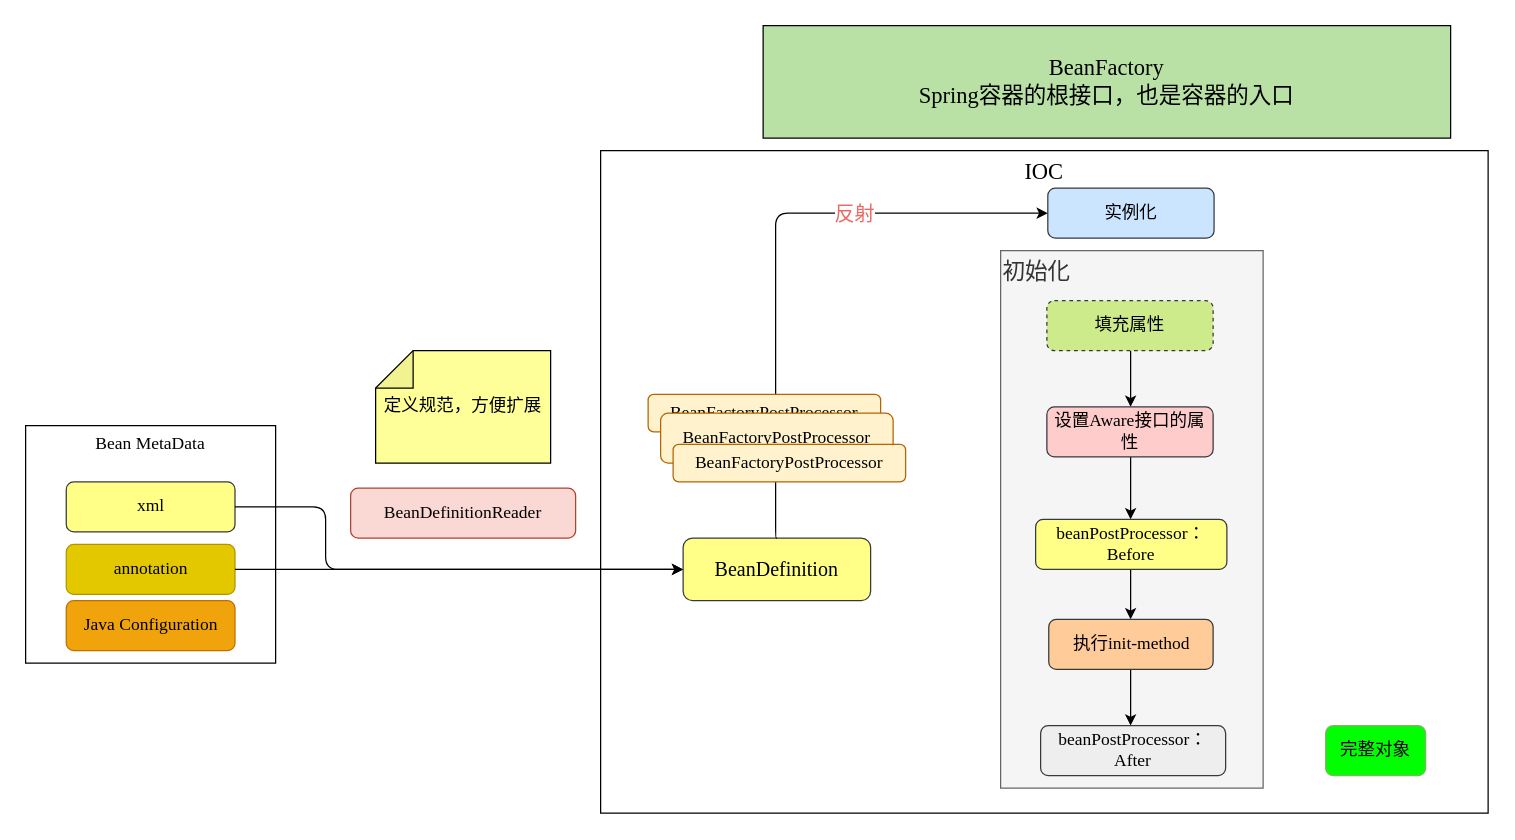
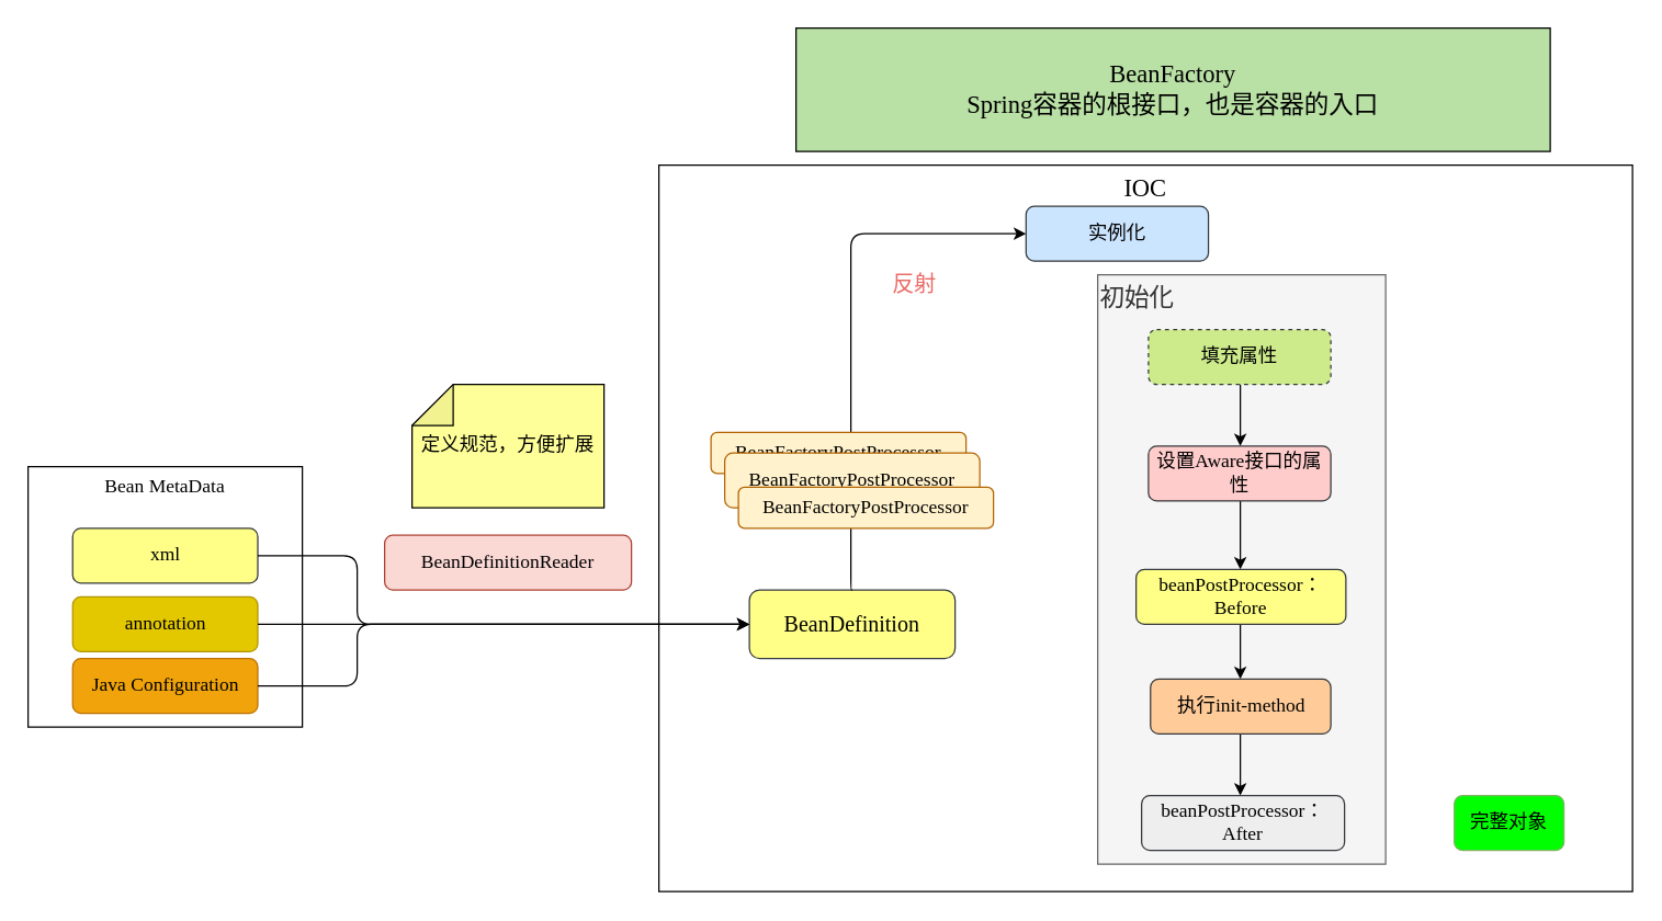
- <mxCell id="8" value="BeanFactory&#10;Spring容器的根接口，也是容器的入口" style="rounded=0;whiteSpace=wrap;labelBackgroundColor=none;strokeColor=#000000;strokeWidth=1;fillColor=#B9E0A5;fontFamily=Comic Sans MS;fontSize=18;fontColor=#000000;align=center;" vertex="1" parent="1"><mxGeometry x="610" y="20" width="550" height="90" as="geometry" /></mxCell>
+ <mxCell id="8" value="BeanFactory&#10;Spring容器的根接口，也是容器的入口" style="rounded=0;whiteSpace=wrap;labelBackgroundColor=none;strokeColor=#000000;strokeWidth=1;fillColor=#B9E0A5;fontFamily=Comic Sans MS;fontSize=18;fontColor=#000000;align=center;" vertex="1" parent="1"><mxGeometry x="580" y="20" width="550" height="90" as="geometry" /></mxCell>
- <mxCell id="15" value="实例化" style="rounded=1;whiteSpace=wrap;html=1;shadow=0;glass=0;labelBackgroundColor=none;sketch=0;strokeColor=#36393d;strokeWidth=1;fontFamily=Comic Sans MS;fontSize=14;align=center;fillColor=#cce5ff;" vertex="1" parent="1"><mxGeometry x="837.75" y="150" width="133" height="40" as="geometry" /></mxCell>
+ <mxCell id="15" value="实例化" style="rounded=1;whiteSpace=wrap;html=1;shadow=0;glass=0;labelBackgroundColor=none;sketch=0;strokeColor=#36393d;strokeWidth=1;fontFamily=Comic Sans MS;fontSize=14;align=center;fillColor=#cce5ff;" vertex="1" parent="1"><mxGeometry x="747.75" y="150" width="133" height="40" as="geometry" /></mxCell>
+ <mxCell id="12" value="" style="edgeStyle=elbowEdgeStyle;endArrow=classic;html=1;fontFamily=Comic Sans MS;fontSize=16;fontColor=#000000;entryX=0;entryY=0.5;entryDx=0;entryDy=0;exitX=1;exitY=0.5;exitDx=0;exitDy=0;" edge="1" parent="1" source="7" target="9"><mxGeometry width="50" height="50" relative="1" as="geometry"><mxPoint x="197.5" y="440" as="sourcePoint" /><mxPoint x="470" y="500" as="targetPoint" /><Array as="points"><mxPoint x="260" y="460" /></Array></mxGeometry></mxCell>
